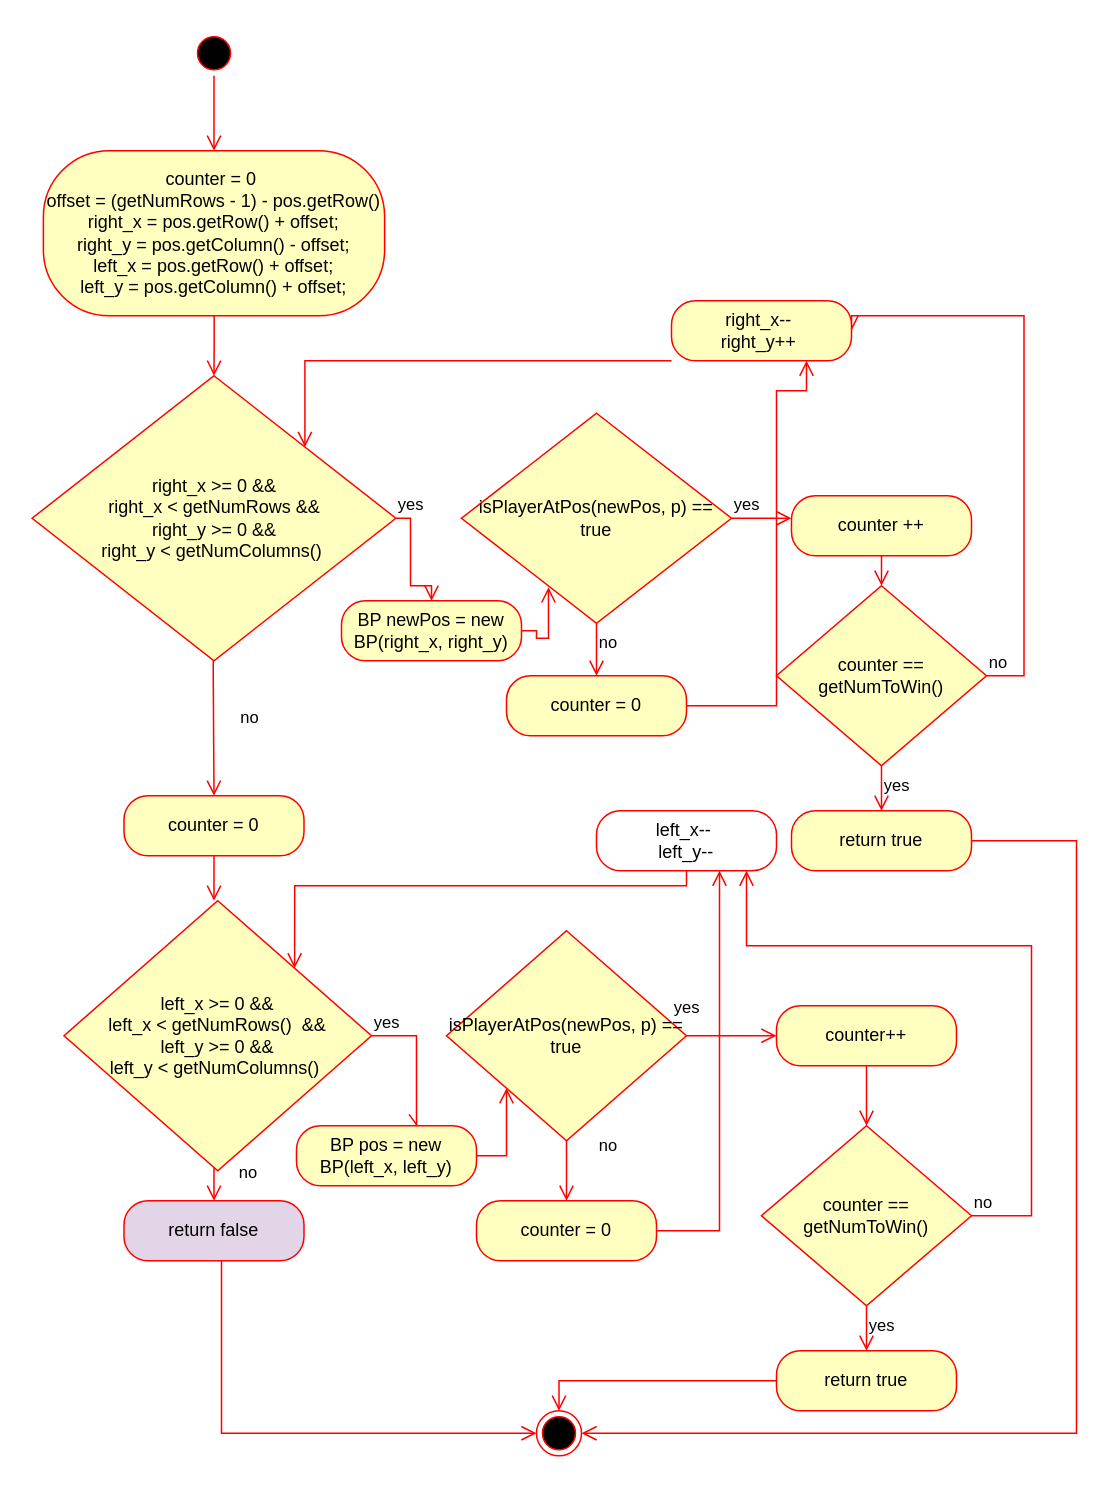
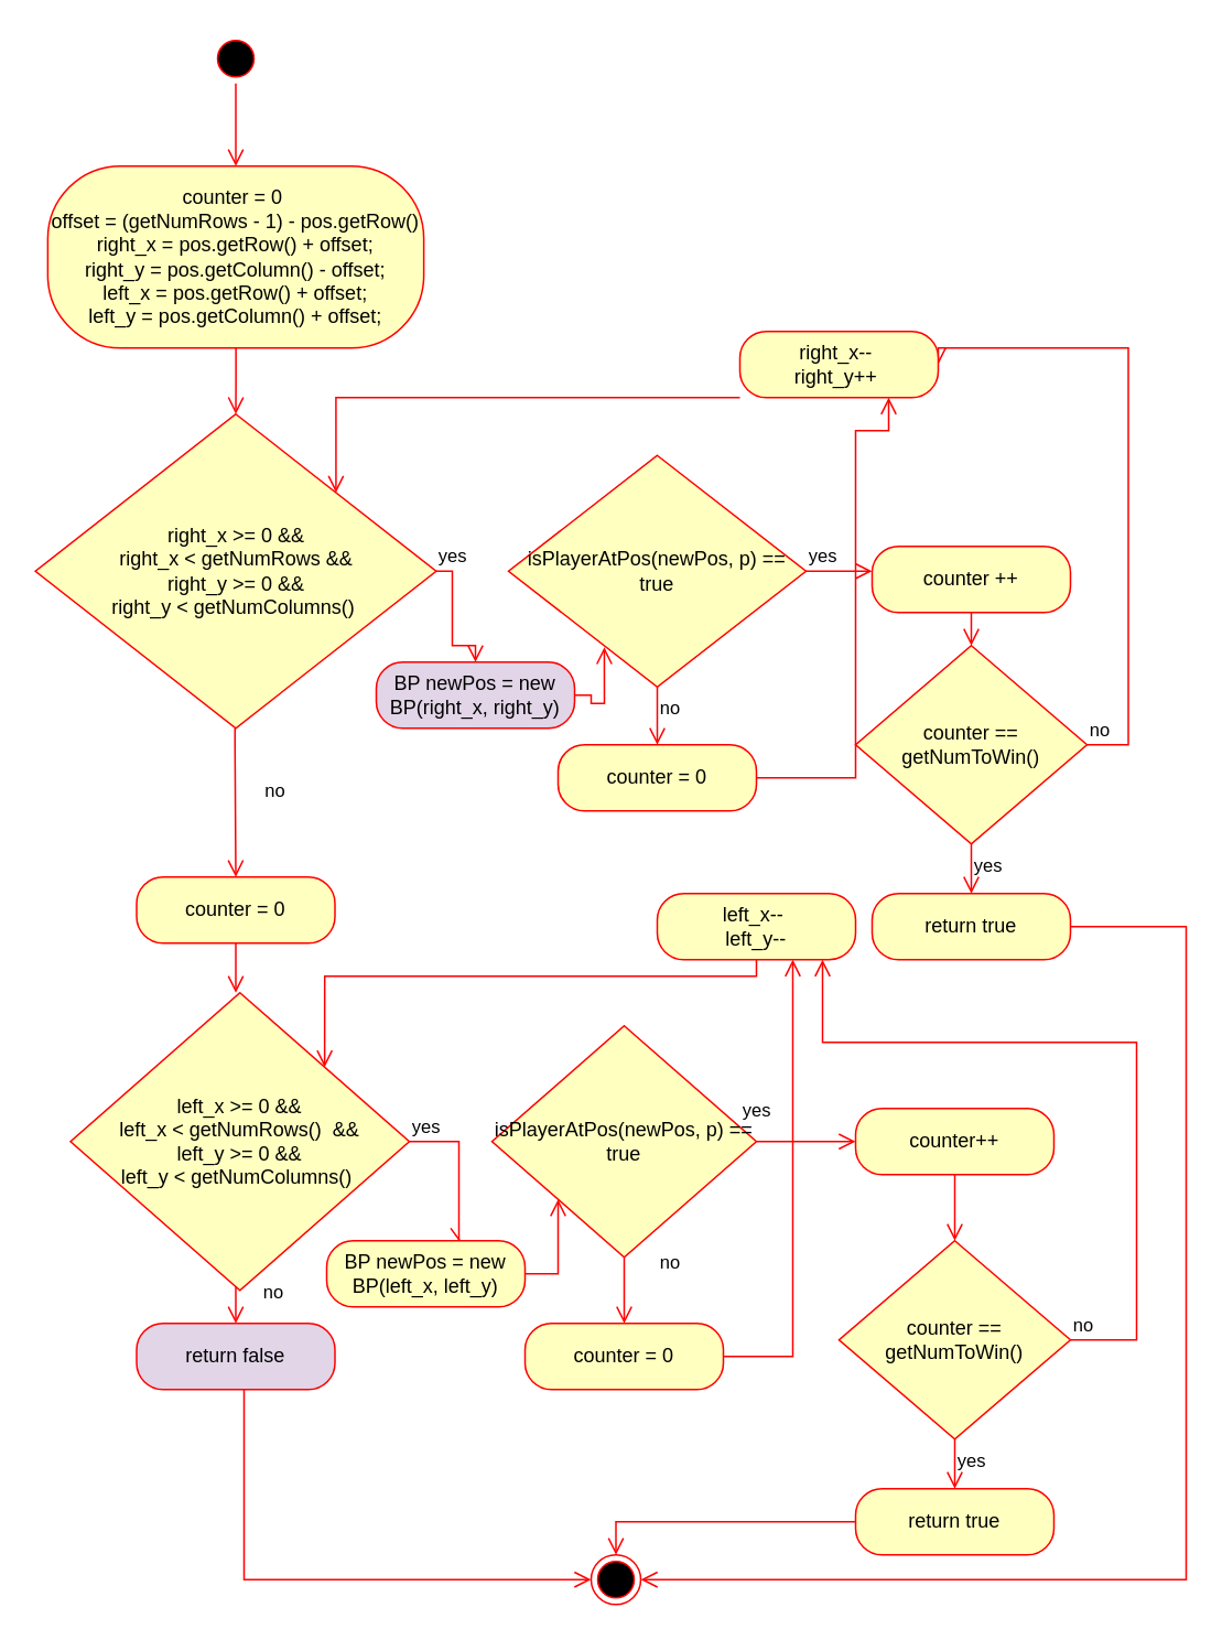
- <mxCell id="47" value="BP newPos = new BP(right_x, right_y)" style="rounded=1;whiteSpace=wrap;html=1;arcSize=40;fontColor=#000000;fillColor=#ffffc0;strokeColor=#ff0000;" vertex="1" parent="1"><mxGeometry x="227" y="400" width="120" height="40" as="geometry" /></mxCell>
+ <mxCell id="47" value="BP newPos = new BP(right_x, right_y)" style="rounded=1;whiteSpace=wrap;html=1;arcSize=40;fontColor=#000000;fillColor=#e1d5e7;strokeColor=#ff0000;" vertex="1" parent="1"><mxGeometry x="227" y="400" width="120" height="40" as="geometry" /></mxCell>
- <mxCell id="36" value="left_x--&amp;nbsp;&lt;br&gt;left_y--" style="rounded=1;whiteSpace=wrap;html=1;arcSize=40;fontColor=#000000;fillColor=#ffffff;strokeColor=#ff0000;" parent="1" vertex="1"><mxGeometry x="397" y="540" width="120" height="40" as="geometry" /></mxCell>
+ <mxCell id="36" value="left_x--&amp;nbsp;&lt;br&gt;left_y--" style="rounded=1;whiteSpace=wrap;html=1;arcSize=40;fontColor=#000000;fillColor=#ffffc0;strokeColor=#ff0000;" parent="1" vertex="1"><mxGeometry x="397" y="540" width="120" height="40" as="geometry" /></mxCell>
- <mxCell id="45" value="BP pos = new BP(left_x, left_y)" style="rounded=1;whiteSpace=wrap;html=1;arcSize=40;fontColor=#000000;fillColor=#ffffc0;strokeColor=#ff0000;" vertex="1" parent="1"><mxGeometry x="197" y="750" width="120" height="40" as="geometry" /></mxCell>
+ <mxCell id="45" value="BP newPos = new BP(left_x, left_y)" style="rounded=1;whiteSpace=wrap;html=1;arcSize=40;fontColor=#000000;fillColor=#ffffc0;strokeColor=#ff0000;" vertex="1" parent="1"><mxGeometry x="197" y="750" width="120" height="40" as="geometry" /></mxCell>
